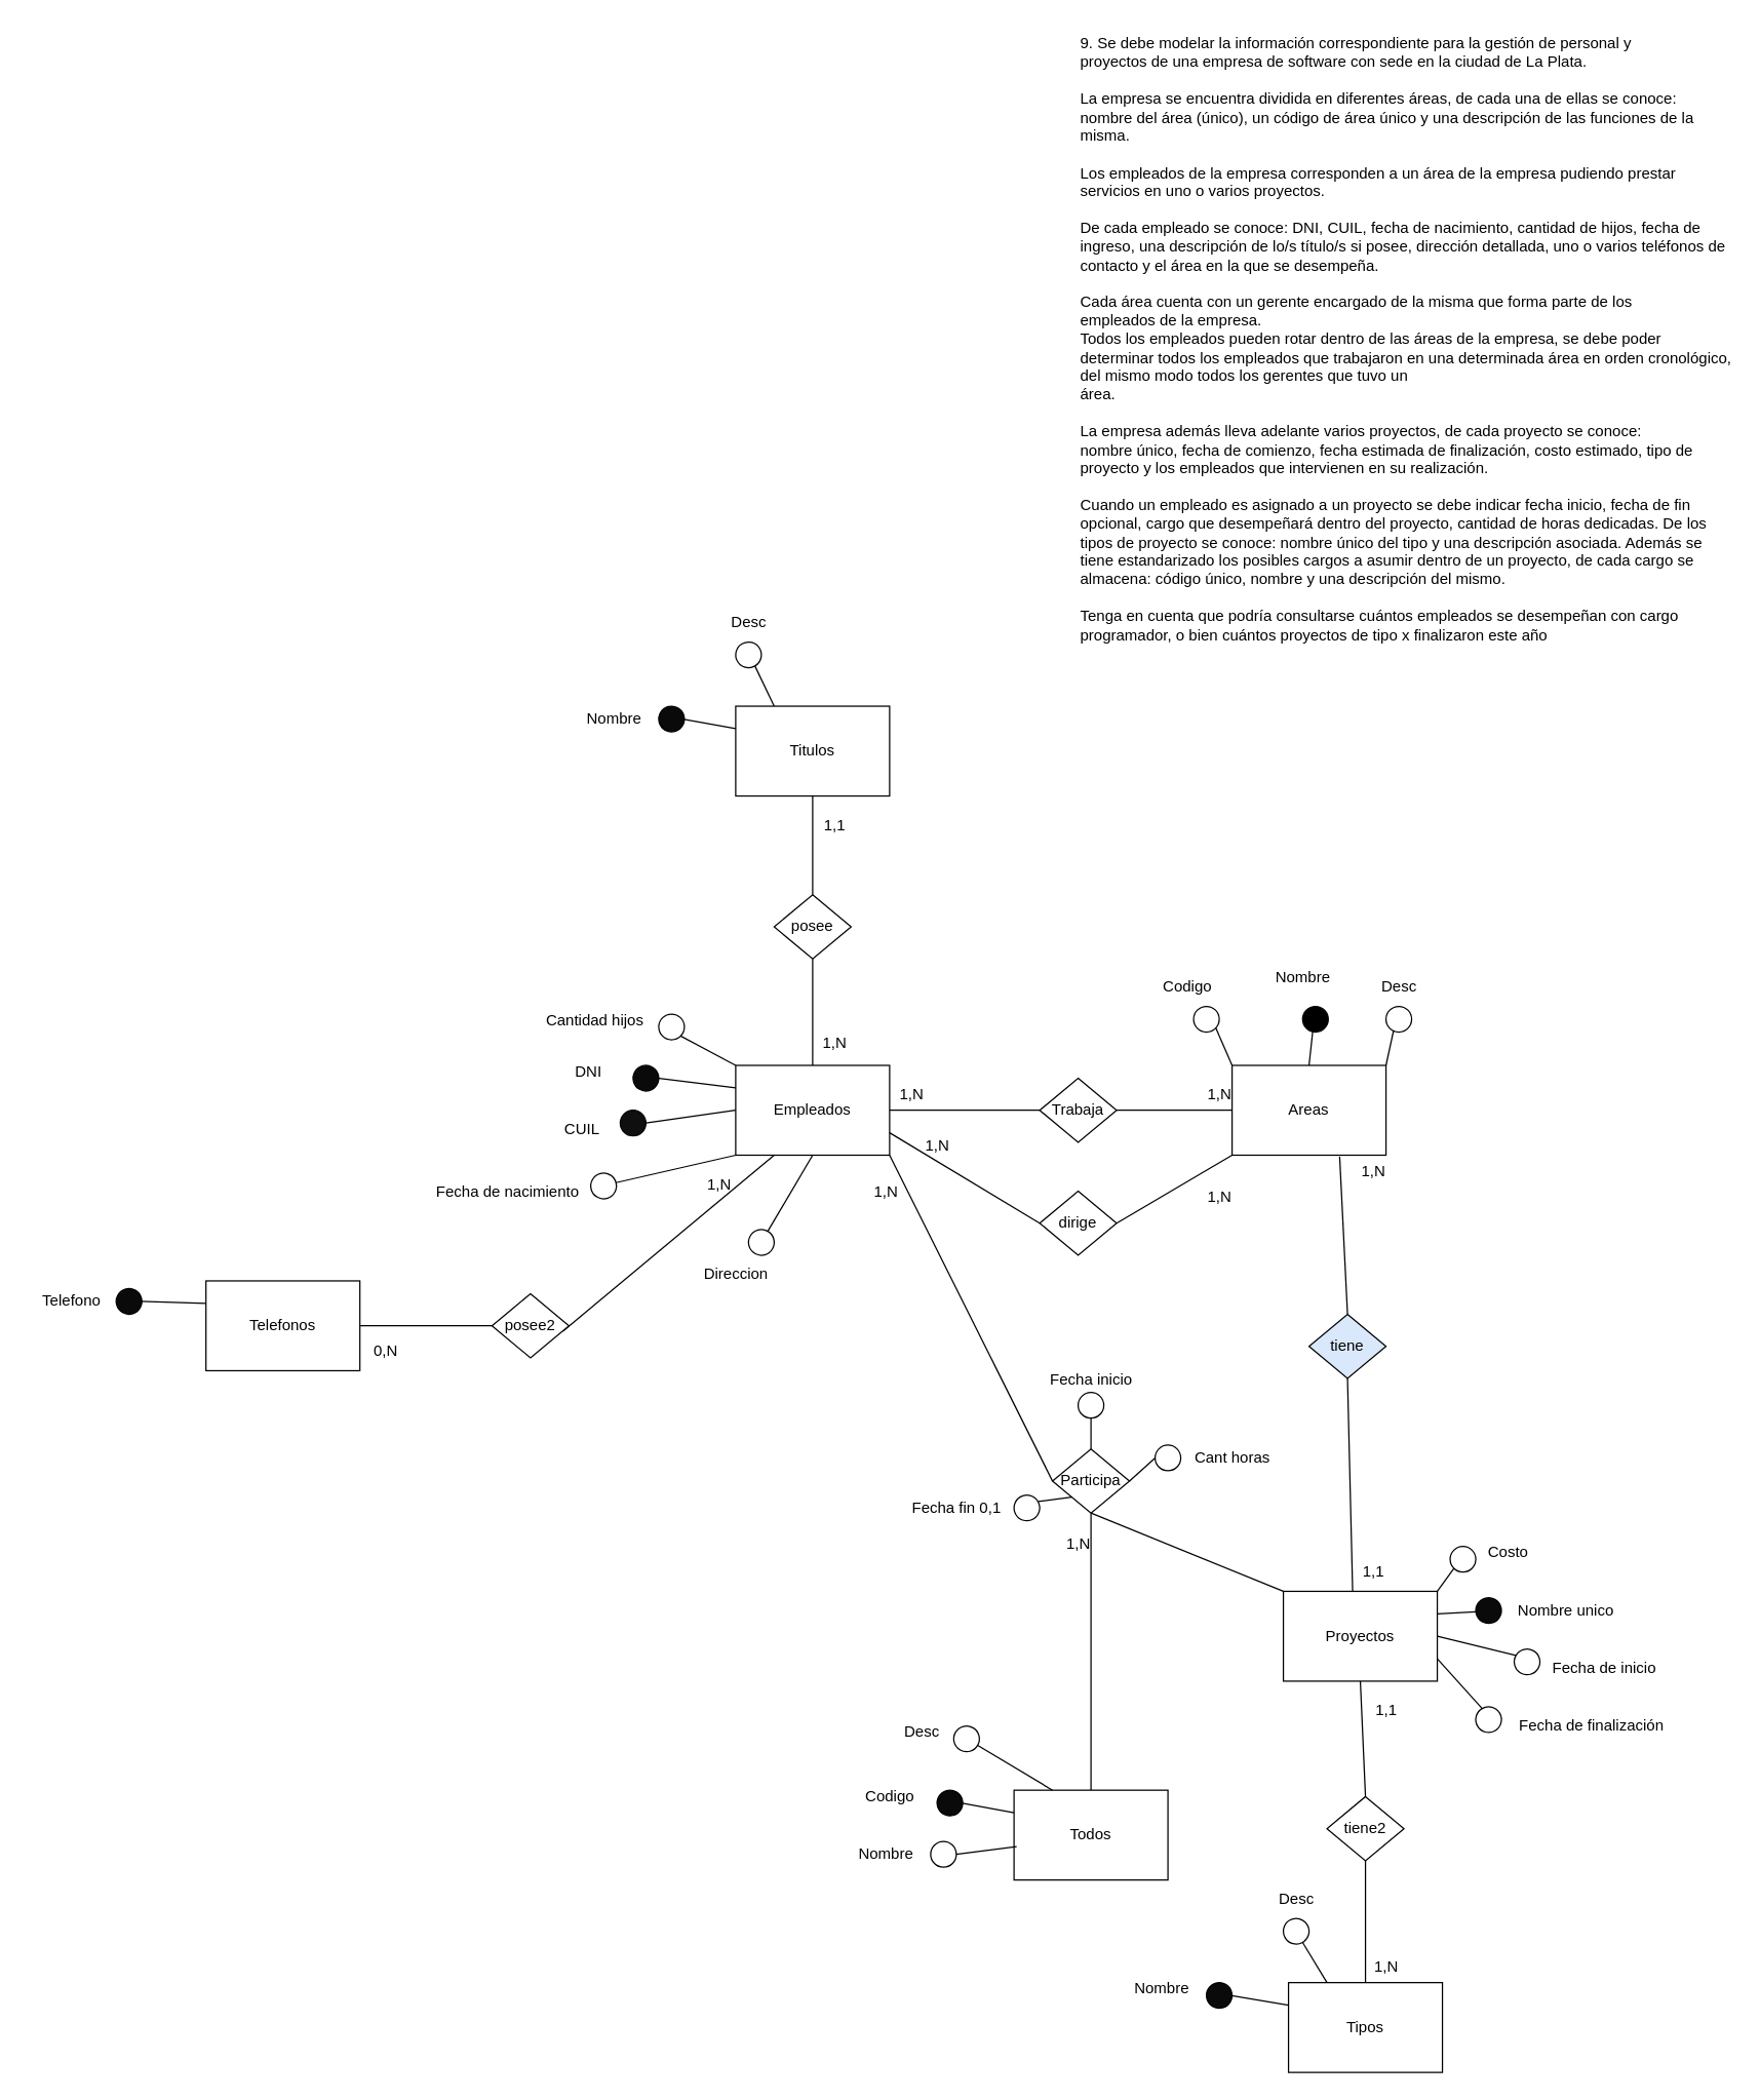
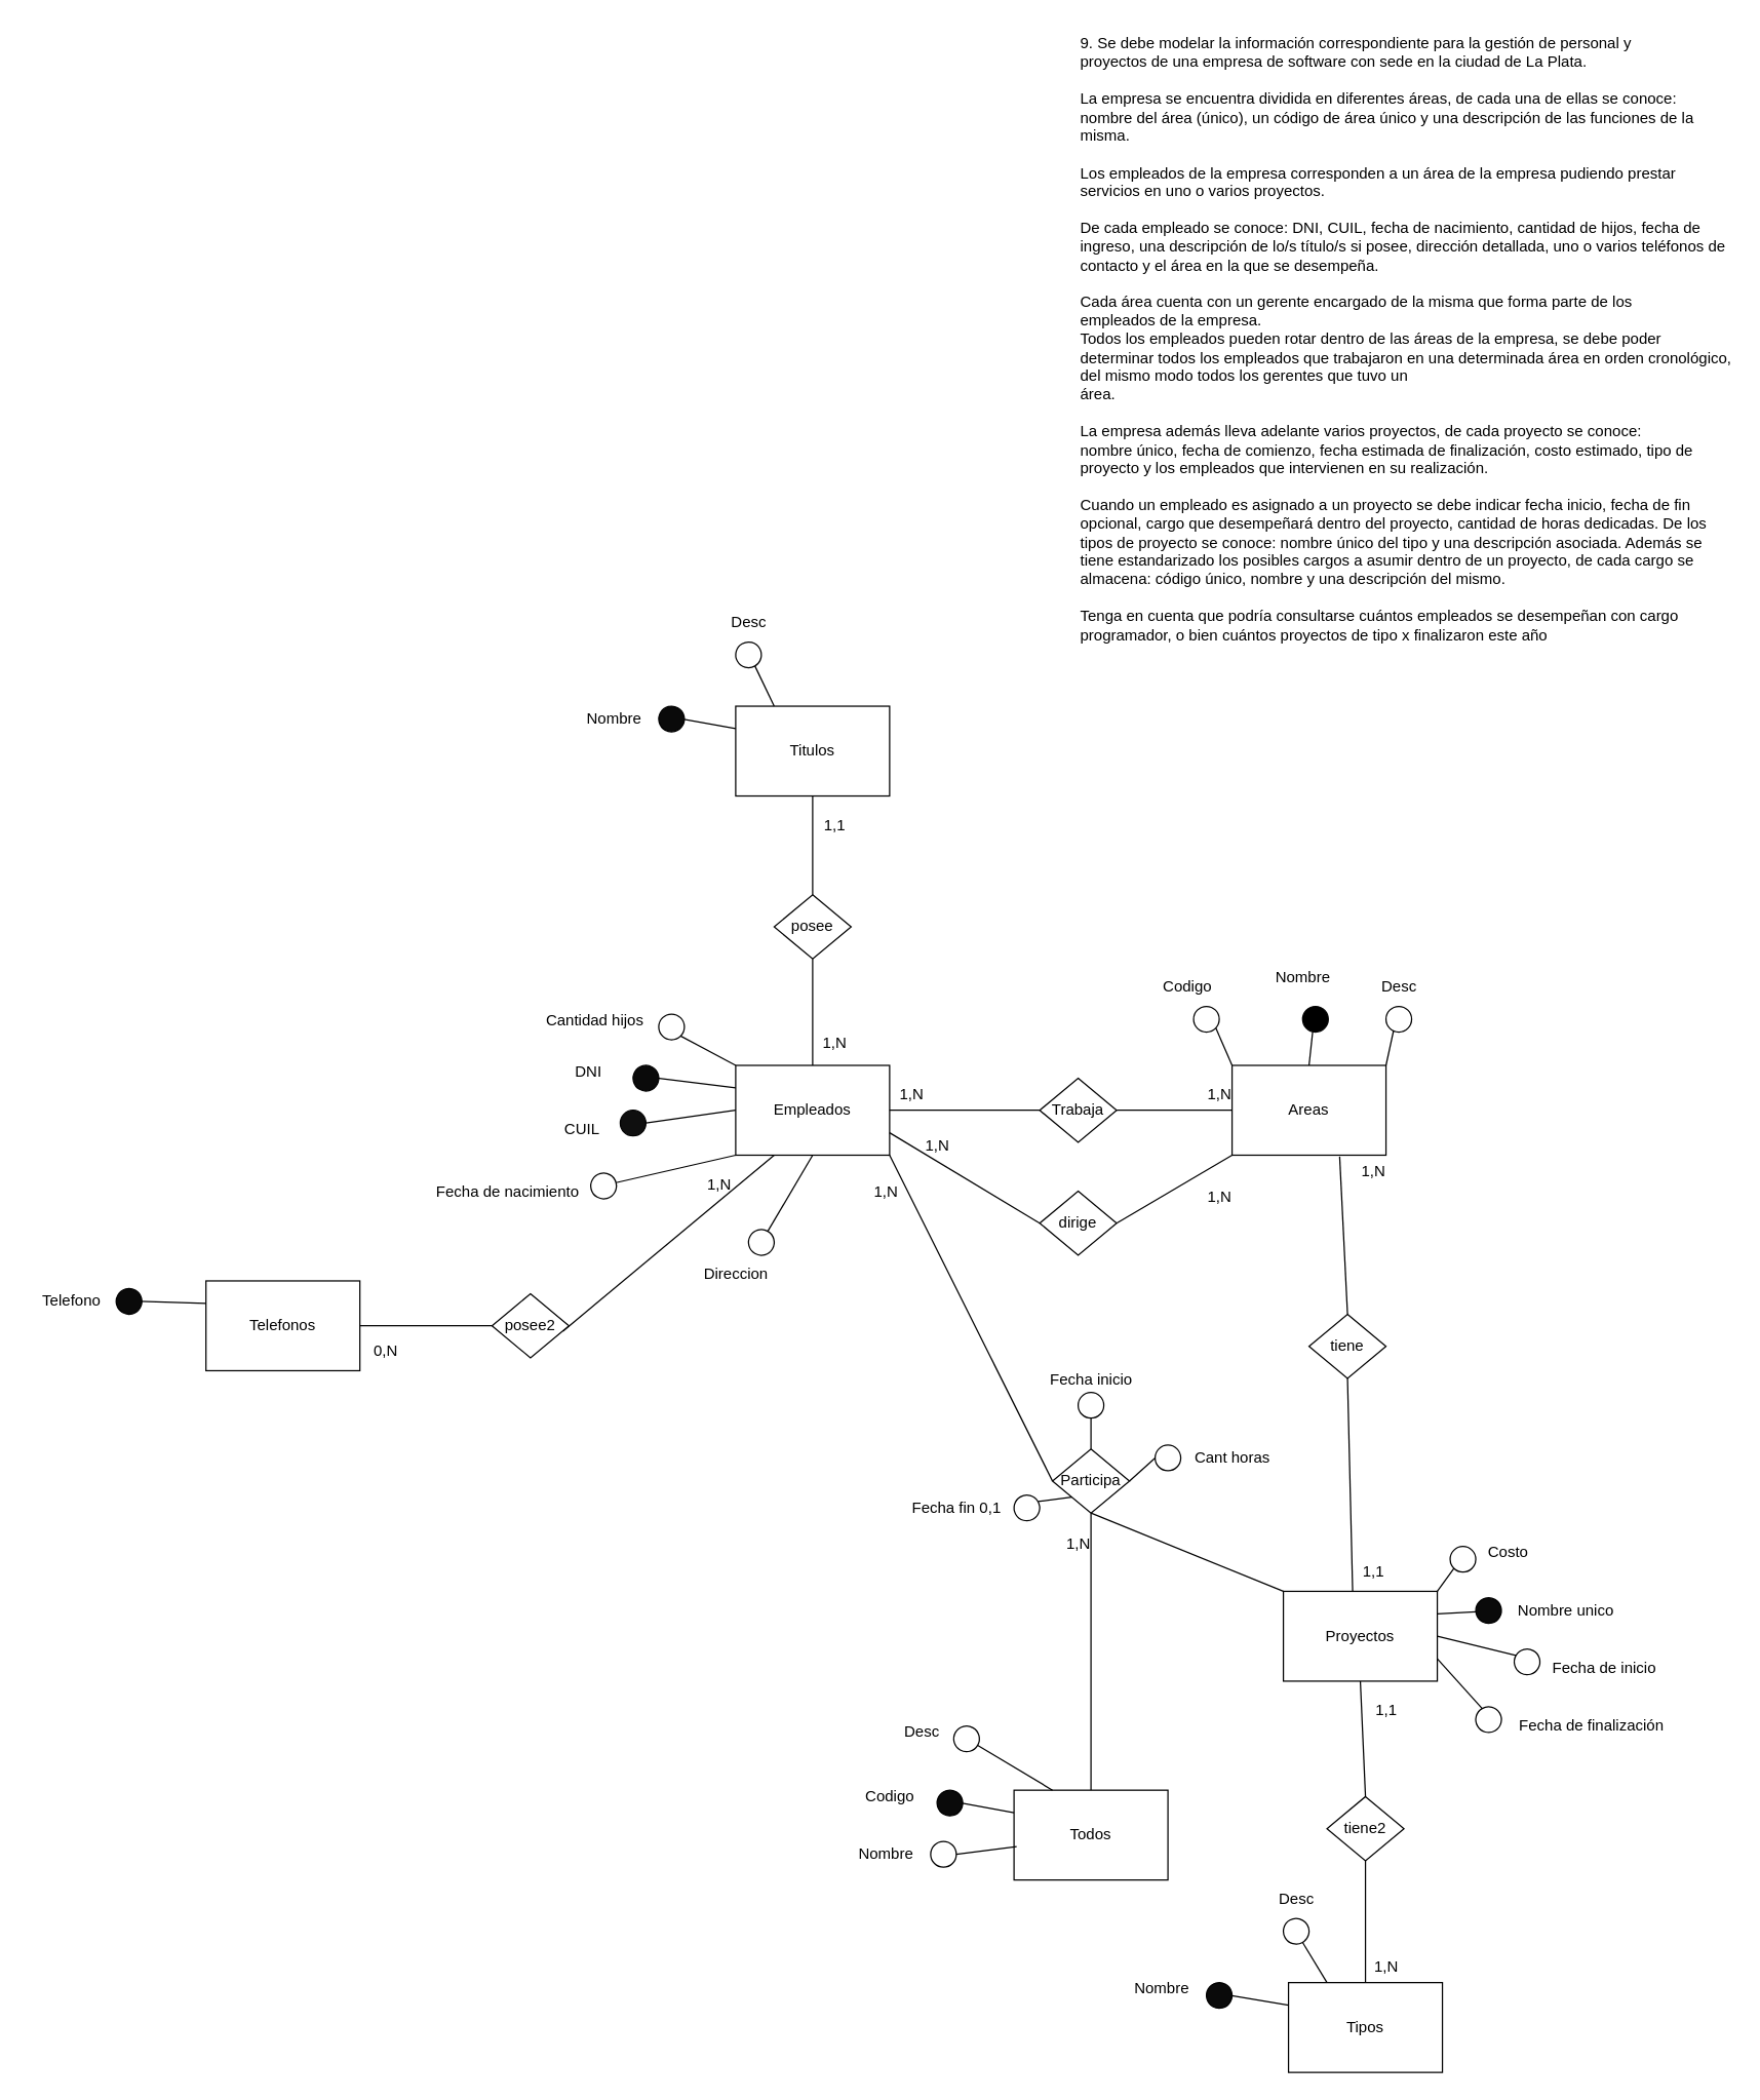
- <mxCell id="32" value="tiene" style="rhombus;whiteSpace=wrap;html=1;fillColor=#dae8fc;" vertex="1" parent="1"><mxGeometry x="1020" y="1024" width="60" height="50" as="geometry" /></mxCell>
+ <mxCell id="32" value="tiene" style="rhombus;whiteSpace=wrap;html=1;" vertex="1" parent="1"><mxGeometry x="1020" y="1024" width="60" height="50" as="geometry" /></mxCell>
